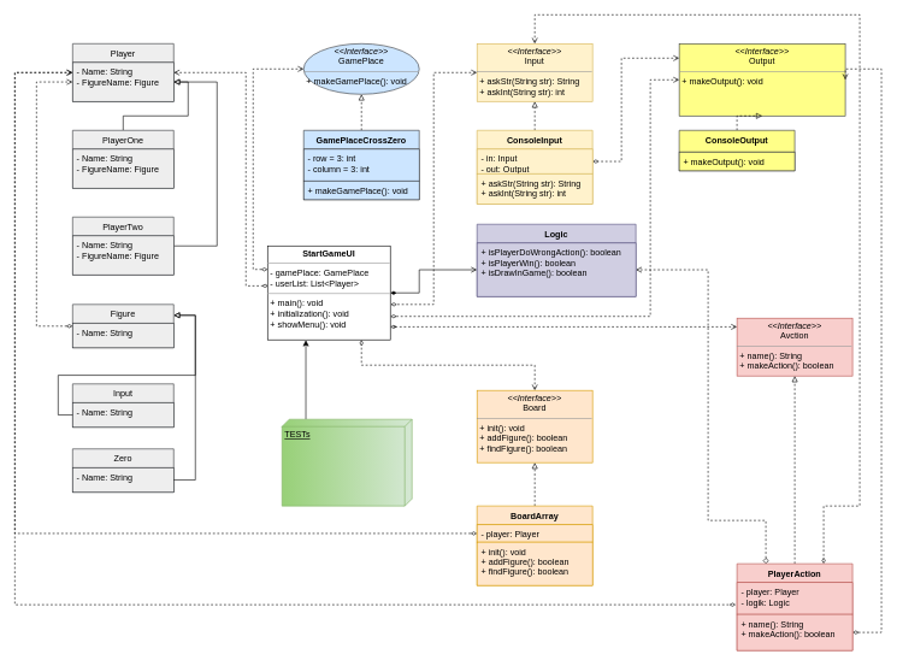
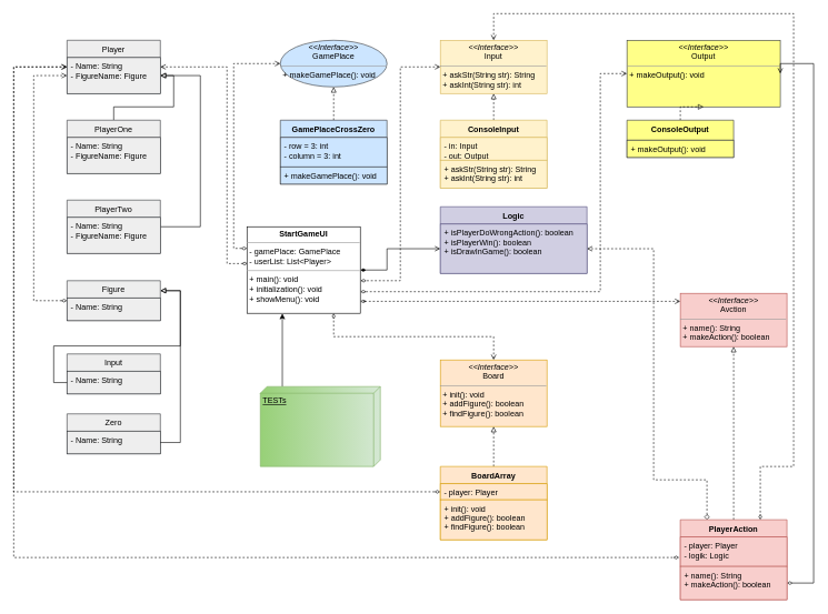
- <mxCell id="31" style="edgeStyle=orthogonalEdgeStyle;rounded=0;orthogonalLoop=1;jettySize=auto;html=1;entryX=1;entryY=0.5;entryDx=0;entryDy=0;endArrow=diamondThin;endFill=0;startArrow=open;startFill=0;dashed=1;" parent="1" source="33" target="40" edge="1"><mxGeometry relative="1" as="geometry"><Array as="points"><mxPoint x="860" y="80" /><mxPoint x="860" y="223" /></Array></mxGeometry></mxCell>
- <mxCell id="48" style="edgeStyle=orthogonalEdgeStyle;rounded=0;orthogonalLoop=1;jettySize=auto;html=1;entryX=1;entryY=0.5;entryDx=0;entryDy=0;dashed=1;startArrow=diamondThin;startFill=0;endArrow=open;endFill=0;exitX=1;exitY=0.5;exitDx=0;exitDy=0;" parent="1" source="58" target="33" edge="1"><mxGeometry relative="1" as="geometry"><Array as="points"><mxPoint x="1220" y="875" /><mxPoint x="1220" y="95" /></Array></mxGeometry></mxCell>
+ <mxCell id="48" style="edgeStyle=orthogonalEdgeStyle;rounded=0;orthogonalLoop=1;jettySize=auto;html=1;entryX=1;entryY=0.5;entryDx=0;entryDy=0;dashed=0;startArrow=diamondThin;startFill=0;endArrow=open;endFill=0;exitX=1;exitY=0.5;exitDx=0;exitDy=0;" parent="1" source="58" target="33" edge="1"><mxGeometry relative="1" as="geometry"><Array as="points"><mxPoint x="1220" y="875" /><mxPoint x="1220" y="95" /></Array></mxGeometry></mxCell>
